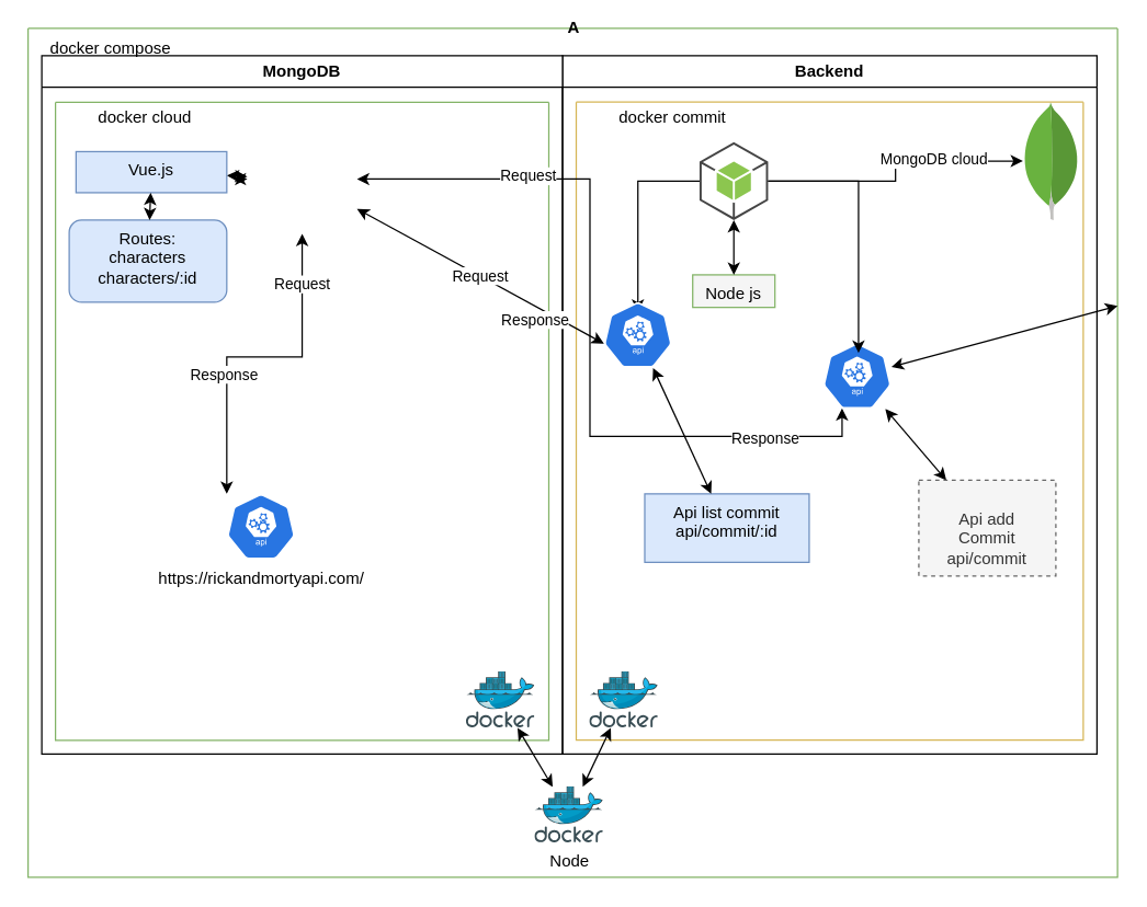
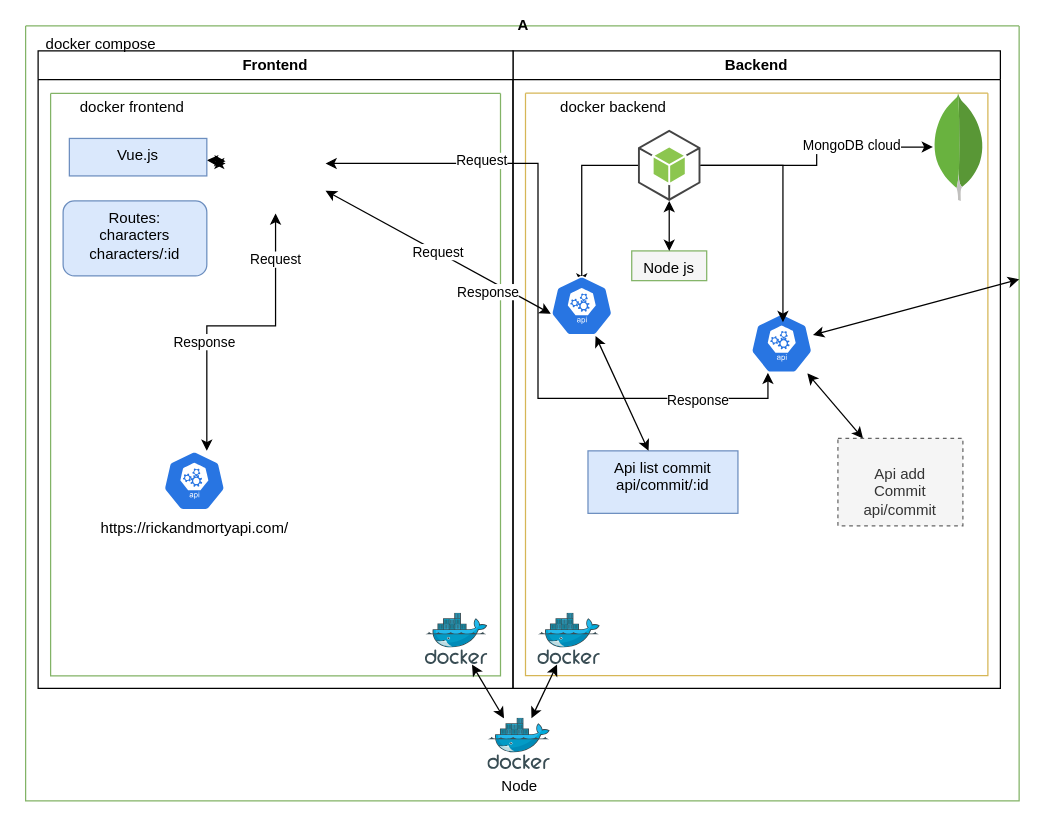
- <mxCell id="11" value="MongoDB" style="swimlane;whiteSpace=wrap;html=1;" vertex="1" parent="1"><mxGeometry x="30" y="40" width="380" height="510" as="geometry" /></mxCell>
+ <mxCell id="11" value="Frontend" style="swimlane;whiteSpace=wrap;html=1;" vertex="1" parent="1"><mxGeometry x="30" y="40" width="380" height="510" as="geometry" /></mxCell>
- <mxCell id="31" value="docker cloud" style="text;html=1;align=center;verticalAlign=middle;resizable=0;points=[];autosize=1;strokeColor=none;fillColor=none;" vertex="1" parent="29"><mxGeometry x="30" y="50" width="110" height="30" as="geometry" /></mxCell>
+ <mxCell id="31" value="docker frontend" style="text;html=1;align=center;verticalAlign=middle;resizable=0;points=[];autosize=1;strokeColor=none;fillColor=none;" vertex="1" parent="29"><mxGeometry x="30" y="50" width="110" height="30" as="geometry" /></mxCell>
- <mxCell id="33" value="docker commit" style="text;html=1;align=center;verticalAlign=middle;resizable=0;points=[];autosize=1;strokeColor=none;fillColor=none;" vertex="1" parent="29"><mxGeometry x="410" y="50" width="120" height="30" as="geometry" /></mxCell>
+ <mxCell id="33" value="docker backend" style="text;html=1;align=center;verticalAlign=middle;resizable=0;points=[];autosize=1;strokeColor=none;fillColor=none;" vertex="1" parent="29"><mxGeometry x="410" y="50" width="120" height="30" as="geometry" /></mxCell>
- <mxCell id="43" value="" style="edgeStyle=none;rounded=0;orthogonalLoop=1;jettySize=auto;html=1;startArrow=classic;startFill=1;" edge="1" parent="1" source="18" target="39"><mxGeometry relative="1" as="geometry" /></mxCell>
- <mxCell id="17" value="&lt;span style=&quot;font-size: 12px;&quot;&gt;https://rickandmortyapi.com/&lt;/span&gt;" style="sketch=0;html=1;dashed=0;whitespace=wrap;fillColor=#2875E2;strokeColor=#ffffff;points=[[0.005,0.63,0],[0.1,0.2,0],[0.9,0.2,0],[0.5,0,0],[0.995,0.63,0],[0.72,0.99,0],[0.5,1,0],[0.28,0.99,0]];verticalLabelPosition=bottom;align=center;verticalAlign=top;shape=mxgraph.kubernetes.icon;prIcon=api" vertex="1" parent="11"><mxGeometry x="135" y="320" width="50" height="48" as="geometry" /></mxCell>
+ <mxCell id="17" value="&lt;span style=&quot;font-size: 12px;&quot;&gt;https://rickandmortyapi.com/&lt;/span&gt;" style="sketch=0;html=1;dashed=0;whitespace=wrap;fillColor=#2875E2;strokeColor=#ffffff;points=[[0.005,0.63,0],[0.1,0.2,0],[0.9,0.2,0],[0.5,0,0],[0.995,0.63,0],[0.72,0.99,0],[0.5,1,0],[0.28,0.99,0]];verticalLabelPosition=bottom;align=center;verticalAlign=top;shape=mxgraph.kubernetes.icon;prIcon=api" vertex="1" parent="11"><mxGeometry x="100" y="320" width="50" height="48" as="geometry" /></mxCell>
